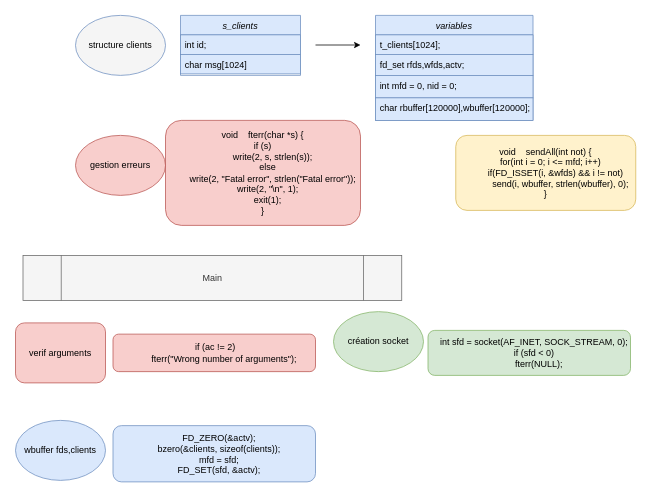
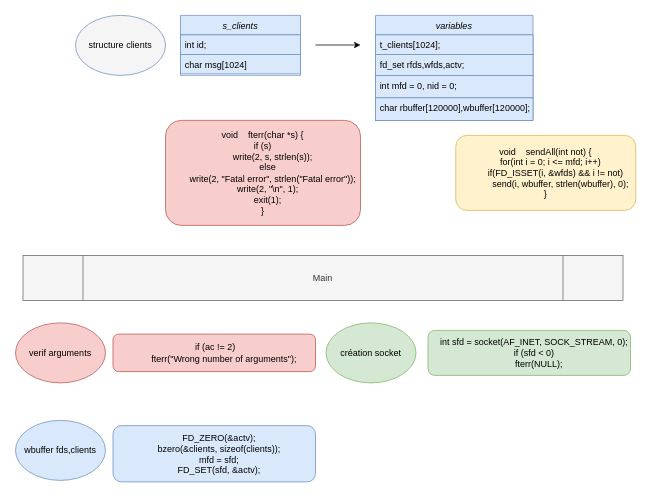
- <mxCell id="11" value="gestion erreurs" style="ellipse;whiteSpace=wrap;html=1;fillColor=#f8cecc;strokeColor=#b85450;" vertex="1" parent="1"><mxGeometry x="100" y="180" width="120" height="80" as="geometry" /></mxCell>
- <mxCell id="14" value="Main" style="shape=process;whiteSpace=wrap;html=1;backgroundOutline=1;fillColor=#f5f5f5;strokeColor=#666666;fontColor=#333333;" vertex="1" parent="1"><mxGeometry x="30" y="340" width="505" height="60" as="geometry" /></mxCell>
+ <mxCell id="14" value="Main" style="shape=process;whiteSpace=wrap;html=1;backgroundOutline=1;fillColor=#f5f5f5;strokeColor=#666666;fontColor=#333333;" vertex="1" parent="1"><mxGeometry x="30" y="340" width="800" height="60" as="geometry" /></mxCell>
- <mxCell id="18" value="création socket" style="ellipse;whiteSpace=wrap;html=1;fillColor=#d5e8d4;strokeColor=#82b366;" vertex="1" parent="1"><mxGeometry x="444" y="415" width="120" height="80" as="geometry" /></mxCell>
+ <mxCell id="18" value="création socket" style="ellipse;whiteSpace=wrap;html=1;fillColor=#d5e8d4;strokeColor=#82b366;" vertex="1" parent="1"><mxGeometry x="434" y="430" width="120" height="80" as="geometry" /></mxCell>
- <mxCell id="16" value="verif arguments" style="whiteSpace=wrap;html=1;fillColor=#f8cecc;strokeColor=#b85450;rounded=1;" vertex="1" parent="1"><mxGeometry y="430" width="120" height="80" as="geometry" x="20" /></mxCell>
+ <mxCell id="16" value="verif arguments" style="ellipse;whiteSpace=wrap;html=1;fillColor=#f8cecc;strokeColor=#b85450;" vertex="1" parent="1"><mxGeometry y="430" width="120" height="80" as="geometry" x="20" /></mxCell>
